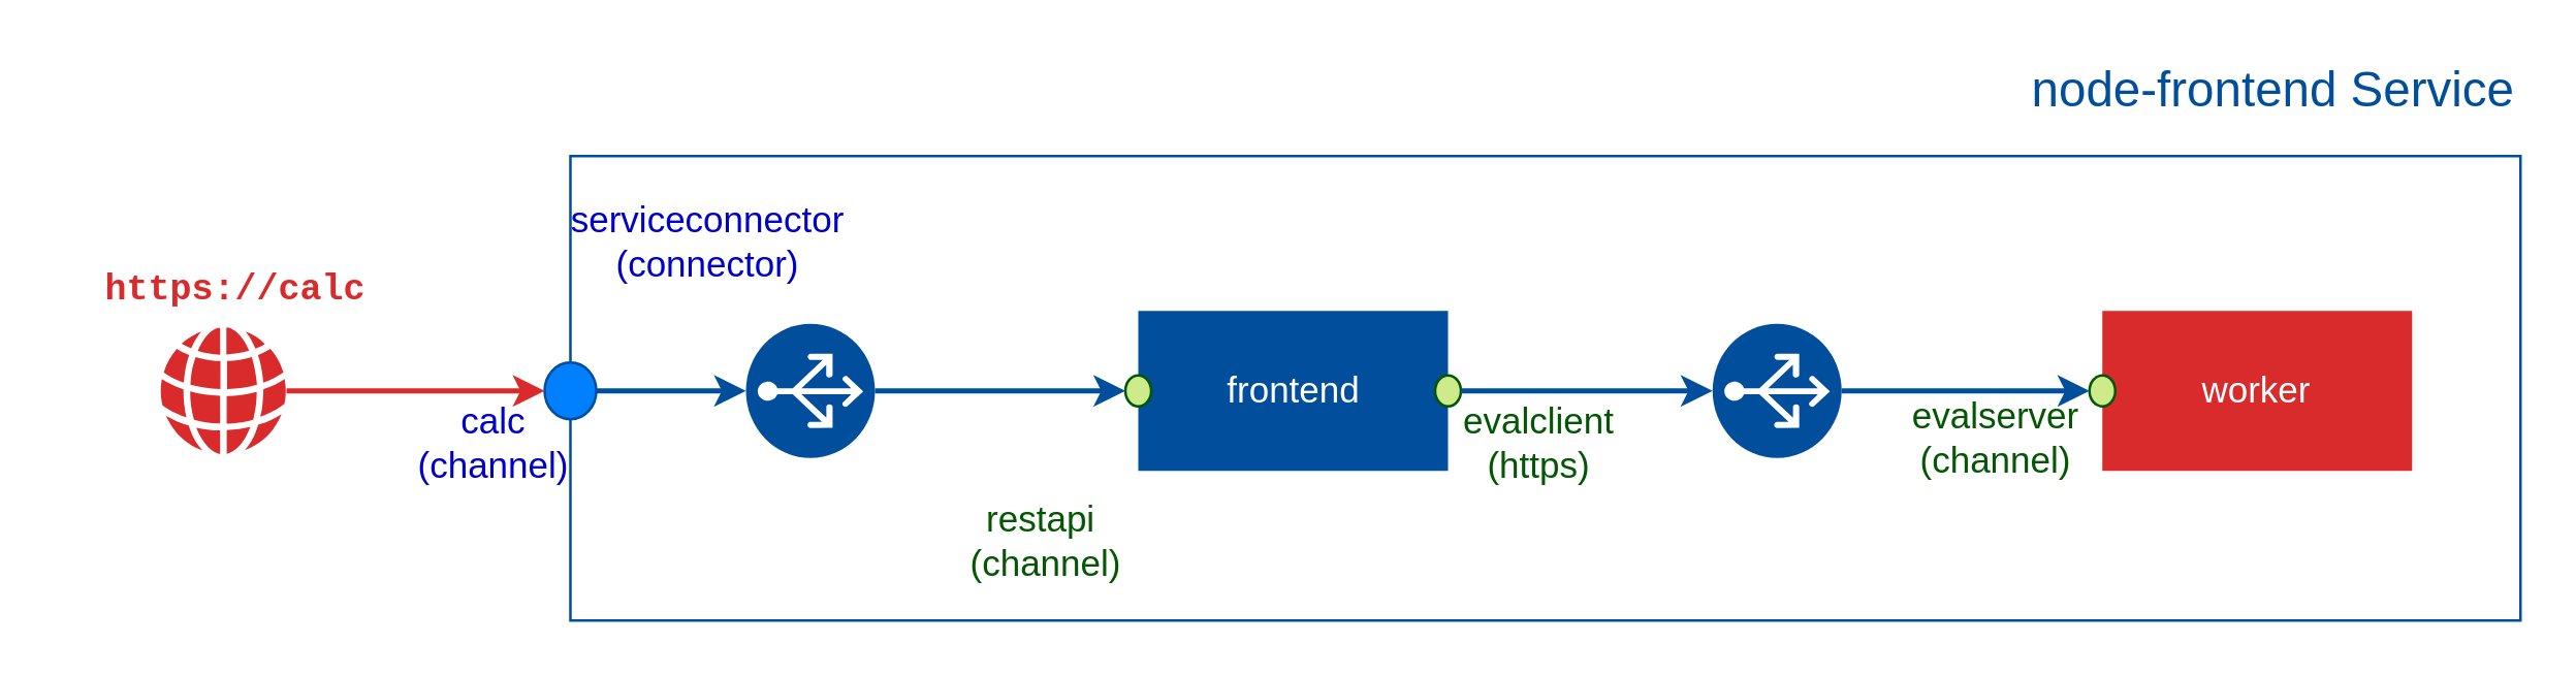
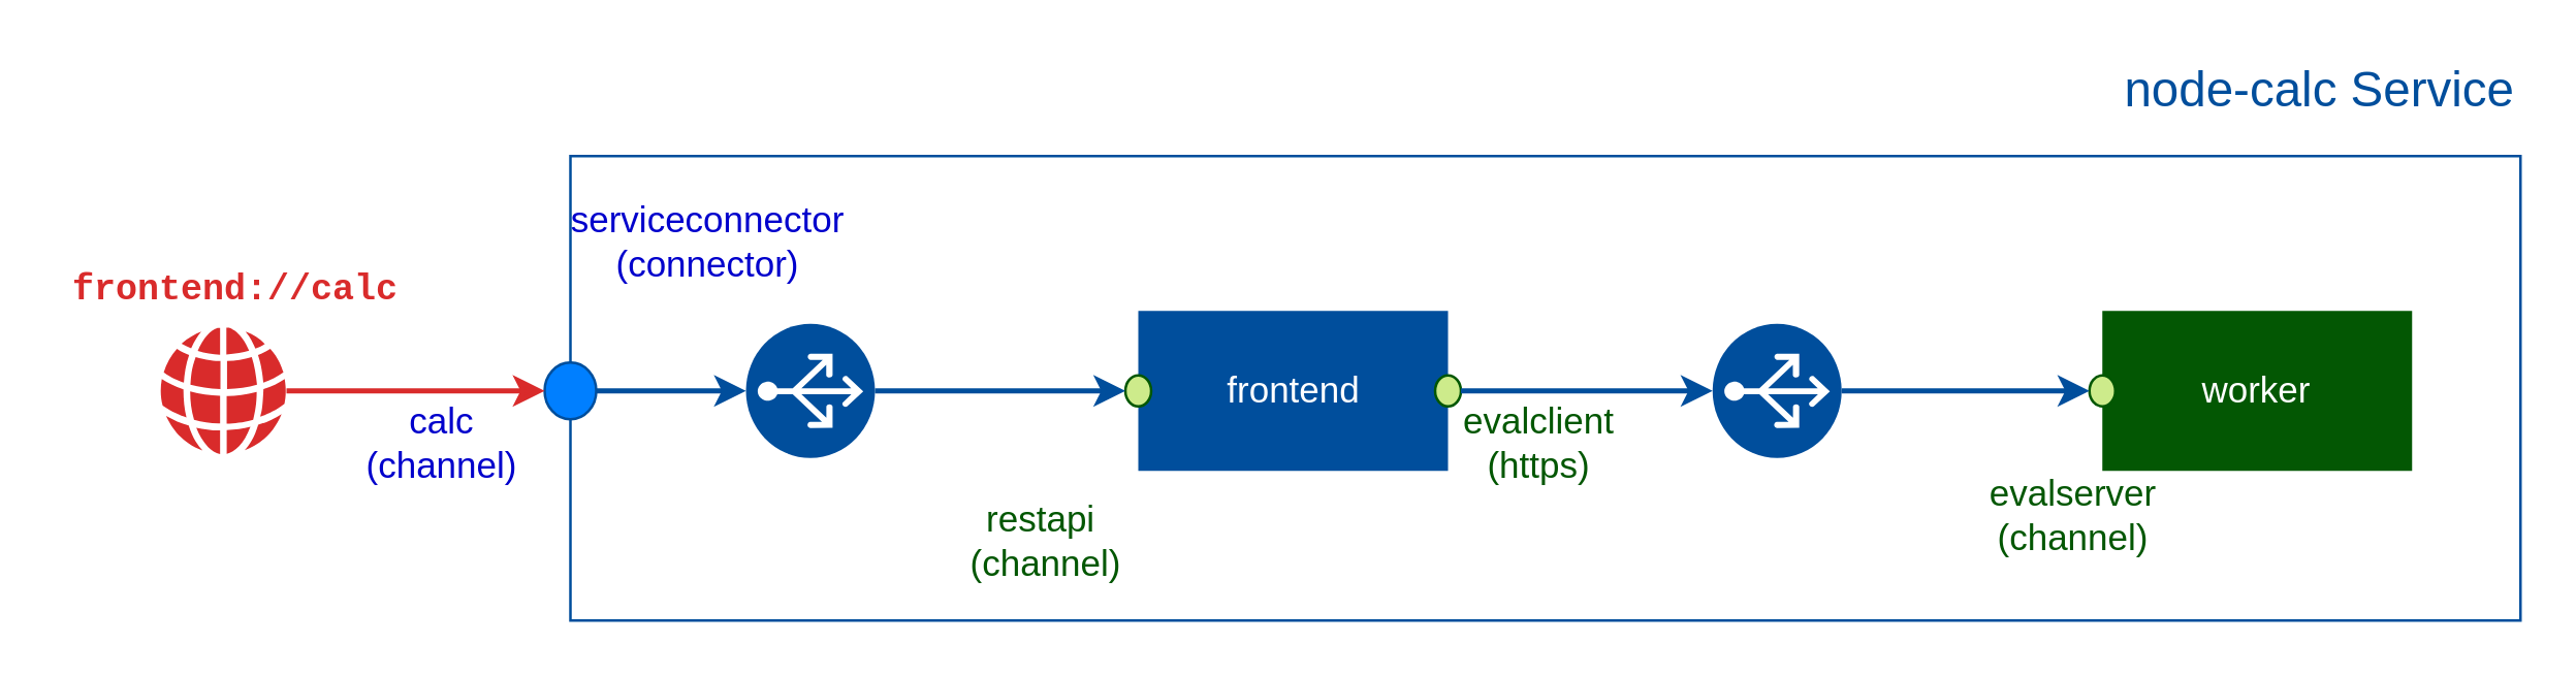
- <mxCell id="19" value="&lt;font style=&quot;font-size: 19px&quot; color=&quot;#004e9c&quot;&gt;node-frontend Service&lt;/font&gt;" style="text;html=1;strokeColor=none;fillColor=none;align=right;verticalAlign=middle;whiteSpace=wrap;rounded=0;" parent="1" vertex="1"><mxGeometry x="636" y="20" width="340" height="30" as="geometry" /></mxCell>
+ <mxCell id="19" value="&lt;font style=&quot;font-size: 19px&quot; color=&quot;#004e9c&quot;&gt;node-calc Service&lt;/font&gt;" style="text;html=1;strokeColor=none;fillColor=none;align=right;verticalAlign=middle;whiteSpace=wrap;rounded=0;" parent="1" vertex="1"><mxGeometry x="636" y="20" width="340" height="30" as="geometry" /></mxCell>
- <mxCell id="17" value="&lt;font color=&quot;#d92b2b&quot; face=&quot;Courier New&quot; style=&quot;font-size: 14px&quot;&gt;&lt;b style=&quot;font-size: 14px&quot;&gt;https://calc&lt;br&gt;&lt;/b&gt;&lt;/font&gt;" style="text;html=1;strokeColor=none;fillColor=none;align=center;verticalAlign=middle;whiteSpace=wrap;rounded=0;fontColor=#FFFFFF;fontSize=14;" parent="1" vertex="1"><mxGeometry x="20.5" y="100" width="140" height="22" as="geometry" /></mxCell>
+ <mxCell id="17" value="&lt;font color=&quot;#d92b2b&quot; face=&quot;Courier New&quot; style=&quot;font-size: 14px&quot;&gt;&lt;b style=&quot;font-size: 14px&quot;&gt;frontend://calc&lt;br&gt;&lt;/b&gt;&lt;/font&gt;" style="text;html=1;strokeColor=none;fillColor=none;align=center;verticalAlign=middle;whiteSpace=wrap;rounded=0;fontColor=#FFFFFF;fontSize=14;" parent="1" vertex="1"><mxGeometry x="20.5" y="100" width="140" height="22" as="geometry" /></mxCell>
- <mxCell id="21" value="&lt;font style=&quot;font-size: 14px&quot;&gt;worker&lt;br&gt;&lt;/font&gt;" style="rounded=0;whiteSpace=wrap;html=1;fillColor=#d92b2b;strokeColor=none;fontColor=#FFFFFF;" vertex="1" parent="20"><mxGeometry x="5" width="120" height="62" as="geometry" /></mxCell>
+ <mxCell id="21" value="&lt;font style=&quot;font-size: 14px&quot;&gt;worker&lt;br&gt;&lt;/font&gt;" style="rounded=0;whiteSpace=wrap;html=1;fillColor=#035703;strokeColor=none;fontColor=#FFFFFF;" vertex="1" parent="20"><mxGeometry x="5" width="120" height="62" as="geometry" /></mxCell>
- <mxCell id="28" value="&lt;font style=&quot;font-size: 14px&quot;&gt;evalserver&lt;br&gt;(channel)&lt;br&gt;&lt;/font&gt;" style="text;html=1;strokeColor=none;fillColor=none;align=center;verticalAlign=middle;whiteSpace=wrap;rounded=0;fontSize=14;fontColor=#035703;" vertex="1" parent="1"><mxGeometry x="745" y="158" width="56" height="22" as="geometry" /></mxCell>
+ <mxCell id="28" value="&lt;font style=&quot;font-size: 14px&quot;&gt;evalserver&lt;br&gt;(channel)&lt;br&gt;&lt;/font&gt;" style="text;html=1;strokeColor=none;fillColor=none;align=center;verticalAlign=middle;whiteSpace=wrap;rounded=0;fontSize=14;fontColor=#035703;" vertex="1" parent="1"><mxGeometry x="775" y="188" width="56" height="22" as="geometry" /></mxCell>
- <mxCell id="14" value="&lt;font style=&quot;font-size: 14px&quot;&gt;&lt;font style=&quot;font-size: 14px&quot;&gt;calc&lt;br&gt;&lt;/font&gt;(channel)&lt;br style=&quot;font-size: 14px&quot;&gt;&lt;/font&gt;" style="text;html=1;strokeColor=none;fillColor=none;align=center;verticalAlign=middle;whiteSpace=wrap;rounded=0;fontSize=14;fontColor=#0000CC;" parent="1" vertex="1"><mxGeometry x="170.5" y="160" width="40" height="22" as="geometry" /></mxCell>
+ <mxCell id="14" value="&lt;font style=&quot;font-size: 14px&quot;&gt;&lt;font style=&quot;font-size: 14px&quot;&gt;calc&lt;br&gt;&lt;/font&gt;(channel)&lt;br style=&quot;font-size: 14px&quot;&gt;&lt;/font&gt;" style="text;html=1;strokeColor=none;fillColor=none;align=center;verticalAlign=middle;whiteSpace=wrap;rounded=0;fontSize=14;fontColor=#0000CC;" parent="1" vertex="1"><mxGeometry x="150.5" y="160" width="40" height="22" as="geometry" /></mxCell>
